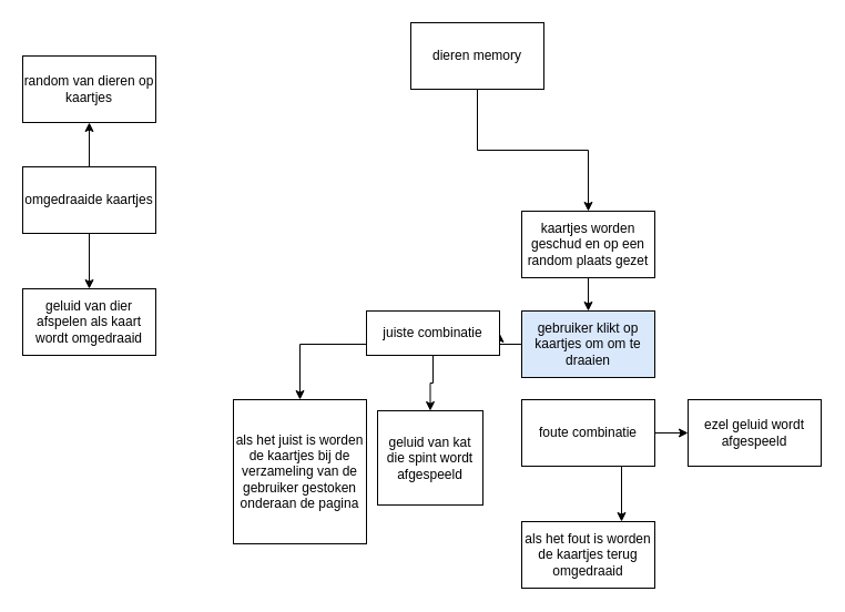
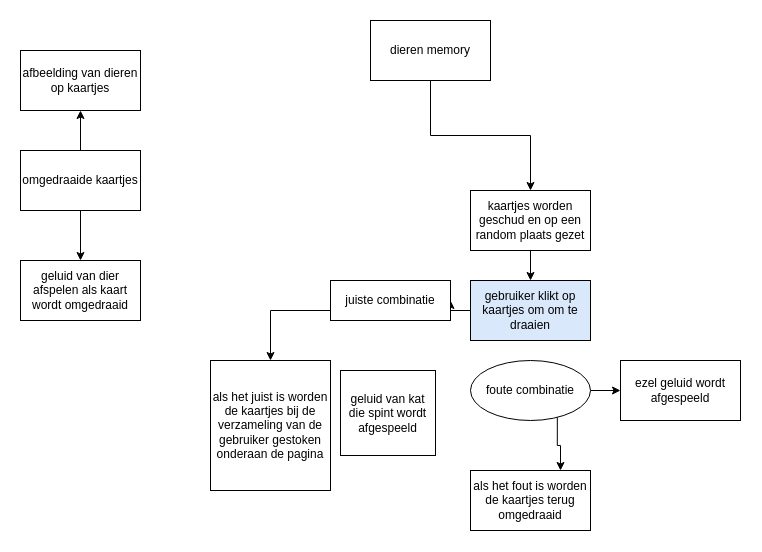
- <mxCell id="13" value="random van dieren op kaartjes" style="whiteSpace=wrap;html=1;rounded=0;" vertex="1" parent="1"><mxGeometry x="20" y="50" width="120" height="60" as="geometry" /></mxCell>
+ <mxCell id="13" value="afbeelding van dieren op kaartjes" style="whiteSpace=wrap;html=1;rounded=0;" vertex="1" parent="1"><mxGeometry x="20" y="50" width="120" height="60" as="geometry" /></mxCell>
- <mxCell id="19" value="" style="edgeStyle=orthogonalEdgeStyle;rounded=0;orthogonalLoop=1;jettySize=auto;html=1;" edge="1" parent="1" source="20" target="22"><mxGeometry relative="1" as="geometry" /></mxCell>
- <mxCell id="17" value="foute combinatie" style="whiteSpace=wrap;html=1;rounded=0;" vertex="1" parent="1"><mxGeometry x="470" y="360" width="120" height="60" as="geometry" /></mxCell>
+ <mxCell id="17" value="foute combinatie" style="ellipse;whiteSpace=wrap;html=1;" vertex="1" parent="1"><mxGeometry x="470" y="360" width="120" height="60" as="geometry" /></mxCell>
